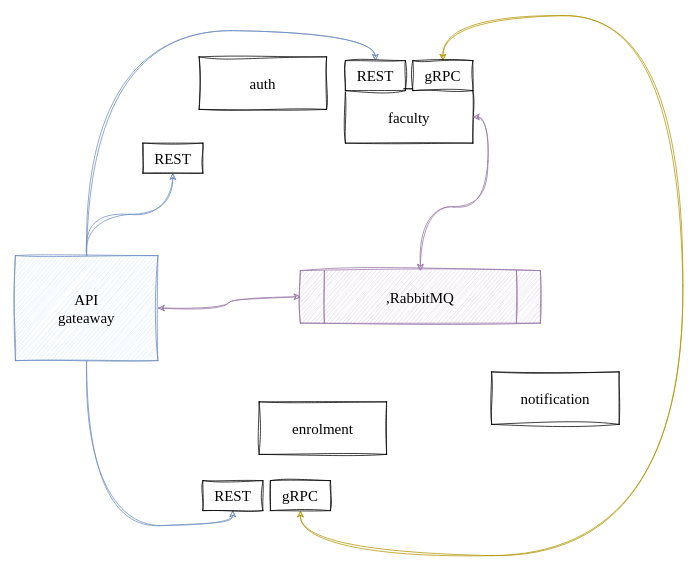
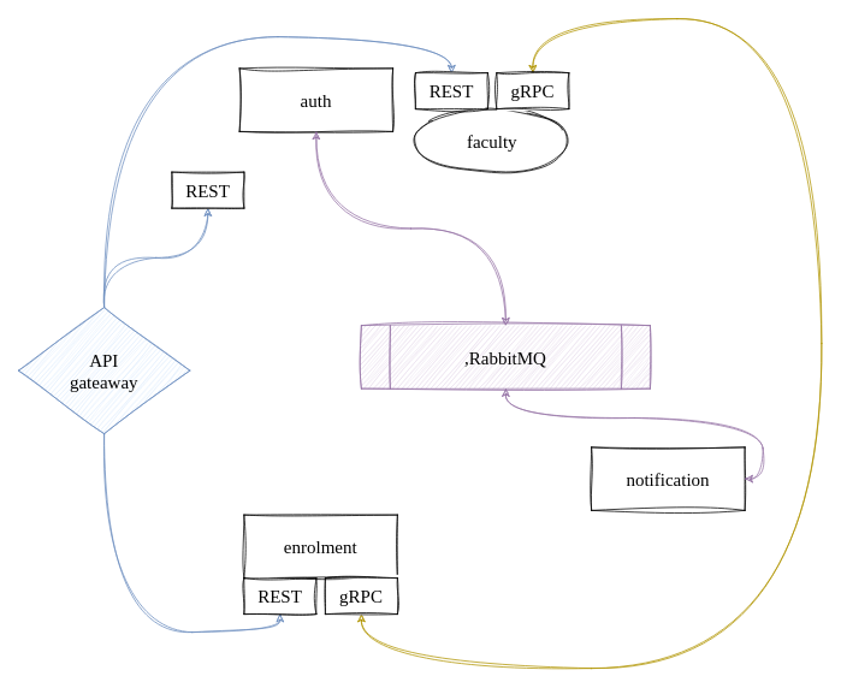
- <mxCell id="7" value="faculty" style="rounded=0;whiteSpace=wrap;html=1;sketch=1;hachureGap=4;jiggle=2;curveFitting=1;fontFamily=Architects Daughter;fontSource=https%3A%2F%2Ffonts.googleapis.com%2Fcss%3Ffamily%3DArchitects%2BDaughter;fontSize=20;" vertex="1" parent="1"><mxGeometry x="460" y="120" width="170" height="70" as="geometry" /></mxCell>
+ <mxCell id="7" value="faculty" style="ellipse;whiteSpace=wrap;html=1;sketch=1;hachureGap=4;jiggle=2;curveFitting=1;fontFamily=Architects Daughter;fontSource=https%3A%2F%2Ffonts.googleapis.com%2Fcss%3Ffamily%3DArchitects%2BDaughter;fontSize=20;" vertex="1" parent="1"><mxGeometry x="460" y="120" width="170" height="70" as="geometry" /></mxCell>
- <mxCell id="16" style="edgeStyle=orthogonalEdgeStyle;rounded=0;sketch=1;hachureGap=4;jiggle=2;curveFitting=1;orthogonalLoop=1;jettySize=auto;html=1;entryX=1;entryY=0.5;entryDx=0;entryDy=0;fontFamily=Architects Daughter;fontSource=https%3A%2F%2Ffonts.googleapis.com%2Fcss%3Ffamily%3DArchitects%2BDaughter;fontSize=16;curved=1;fillColor=#e1d5e7;strokeColor=#9673a6;exitX=0.5;exitY=0;exitDx=0;exitDy=0;startArrow=classic;startFill=1;" edge="1" parent="1" source="18" target="7"><mxGeometry relative="1" as="geometry" /></mxCell>
+ <mxCell id="16" style="edgeStyle=orthogonalEdgeStyle;rounded=0;sketch=1;hachureGap=4;jiggle=2;curveFitting=1;orthogonalLoop=1;jettySize=auto;html=1;fontFamily=Architects Daughter;fontSource=https%3A%2F%2Ffonts.googleapis.com%2Fcss%3Ffamily%3DArchitects%2BDaughter;fontSize=16;curved=1;fillColor=#e1d5e7;strokeColor=#9673a6;exitX=0.5;exitY=0;exitDx=0;exitDy=0;startArrow=classic;startFill=1;" edge="1" parent="1" source="18" target="6"><mxGeometry relative="1" as="geometry" /></mxCell>
- <mxCell id="17" style="edgeStyle=orthogonalEdgeStyle;rounded=0;sketch=1;hachureGap=4;jiggle=2;curveFitting=1;orthogonalLoop=1;jettySize=auto;html=1;fontFamily=Architects Daughter;fontSource=https%3A%2F%2Ffonts.googleapis.com%2Fcss%3Ffamily%3DArchitects%2BDaughter;fontSize=16;curved=1;fillColor=#e1d5e7;strokeColor=#9673a6;startArrow=classic;startFill=1;" edge="1" parent="1" source="18" target="5"><mxGeometry relative="1" as="geometry" /></mxCell>
+ <mxCell id="17" style="edgeStyle=orthogonalEdgeStyle;rounded=0;sketch=1;hachureGap=4;jiggle=2;curveFitting=1;orthogonalLoop=1;jettySize=auto;html=1;entryX=1;entryY=0.5;entryDx=0;entryDy=0;fontFamily=Architects Daughter;fontSource=https%3A%2F%2Ffonts.googleapis.com%2Fcss%3Ffamily%3DArchitects%2BDaughter;fontSize=16;curved=1;fillColor=#e1d5e7;strokeColor=#9673a6;startArrow=classic;startFill=1;" edge="1" parent="1" source="18" target="12"><mxGeometry relative="1" as="geometry" /></mxCell>
- <mxCell id="5" value="API&lt;br&gt;gateaway" style="whiteSpace=wrap;html=1;sketch=1;hachureGap=4;jiggle=2;curveFitting=1;fontFamily=Architects Daughter;fontSource=https%3A%2F%2Ffonts.googleapis.com%2Fcss%3Ffamily%3DArchitects%2BDaughter;fontSize=20;fillColor=#dae8fc;strokeColor=#6c8ebf;rounded=0;" vertex="1" parent="1"><mxGeometry x="20" y="340" width="190" height="140" as="geometry" /></mxCell>
+ <mxCell id="5" value="API&lt;br&gt;gateaway" style="rhombus;whiteSpace=wrap;html=1;sketch=1;hachureGap=4;jiggle=2;curveFitting=1;fontFamily=Architects Daughter;fontSource=https%3A%2F%2Ffonts.googleapis.com%2Fcss%3Ffamily%3DArchitects%2BDaughter;fontSize=20;fillColor=#dae8fc;strokeColor=#6c8ebf;" vertex="1" parent="1"><mxGeometry x="20" y="340" width="190" height="140" as="geometry" /></mxCell>
- <mxCell id="10" value="enrolment" style="rounded=0;whiteSpace=wrap;html=1;sketch=1;hachureGap=4;jiggle=2;curveFitting=1;fontFamily=Architects Daughter;fontSource=https%3A%2F%2Ffonts.googleapis.com%2Fcss%3Ffamily%3DArchitects%2BDaughter;fontSize=20;" vertex="1" parent="1"><mxGeometry x="345" y="535" width="170" height="70" as="geometry" /></mxCell>
+ <mxCell id="10" value="enrolment" style="rounded=0;whiteSpace=wrap;html=1;sketch=1;hachureGap=4;jiggle=2;curveFitting=1;fontFamily=Architects Daughter;fontSource=https%3A%2F%2Ffonts.googleapis.com%2Fcss%3Ffamily%3DArchitects%2BDaughter;fontSize=20;" vertex="1" parent="1"><mxGeometry x="270" y="570" width="170" height="70" as="geometry" /></mxCell>
